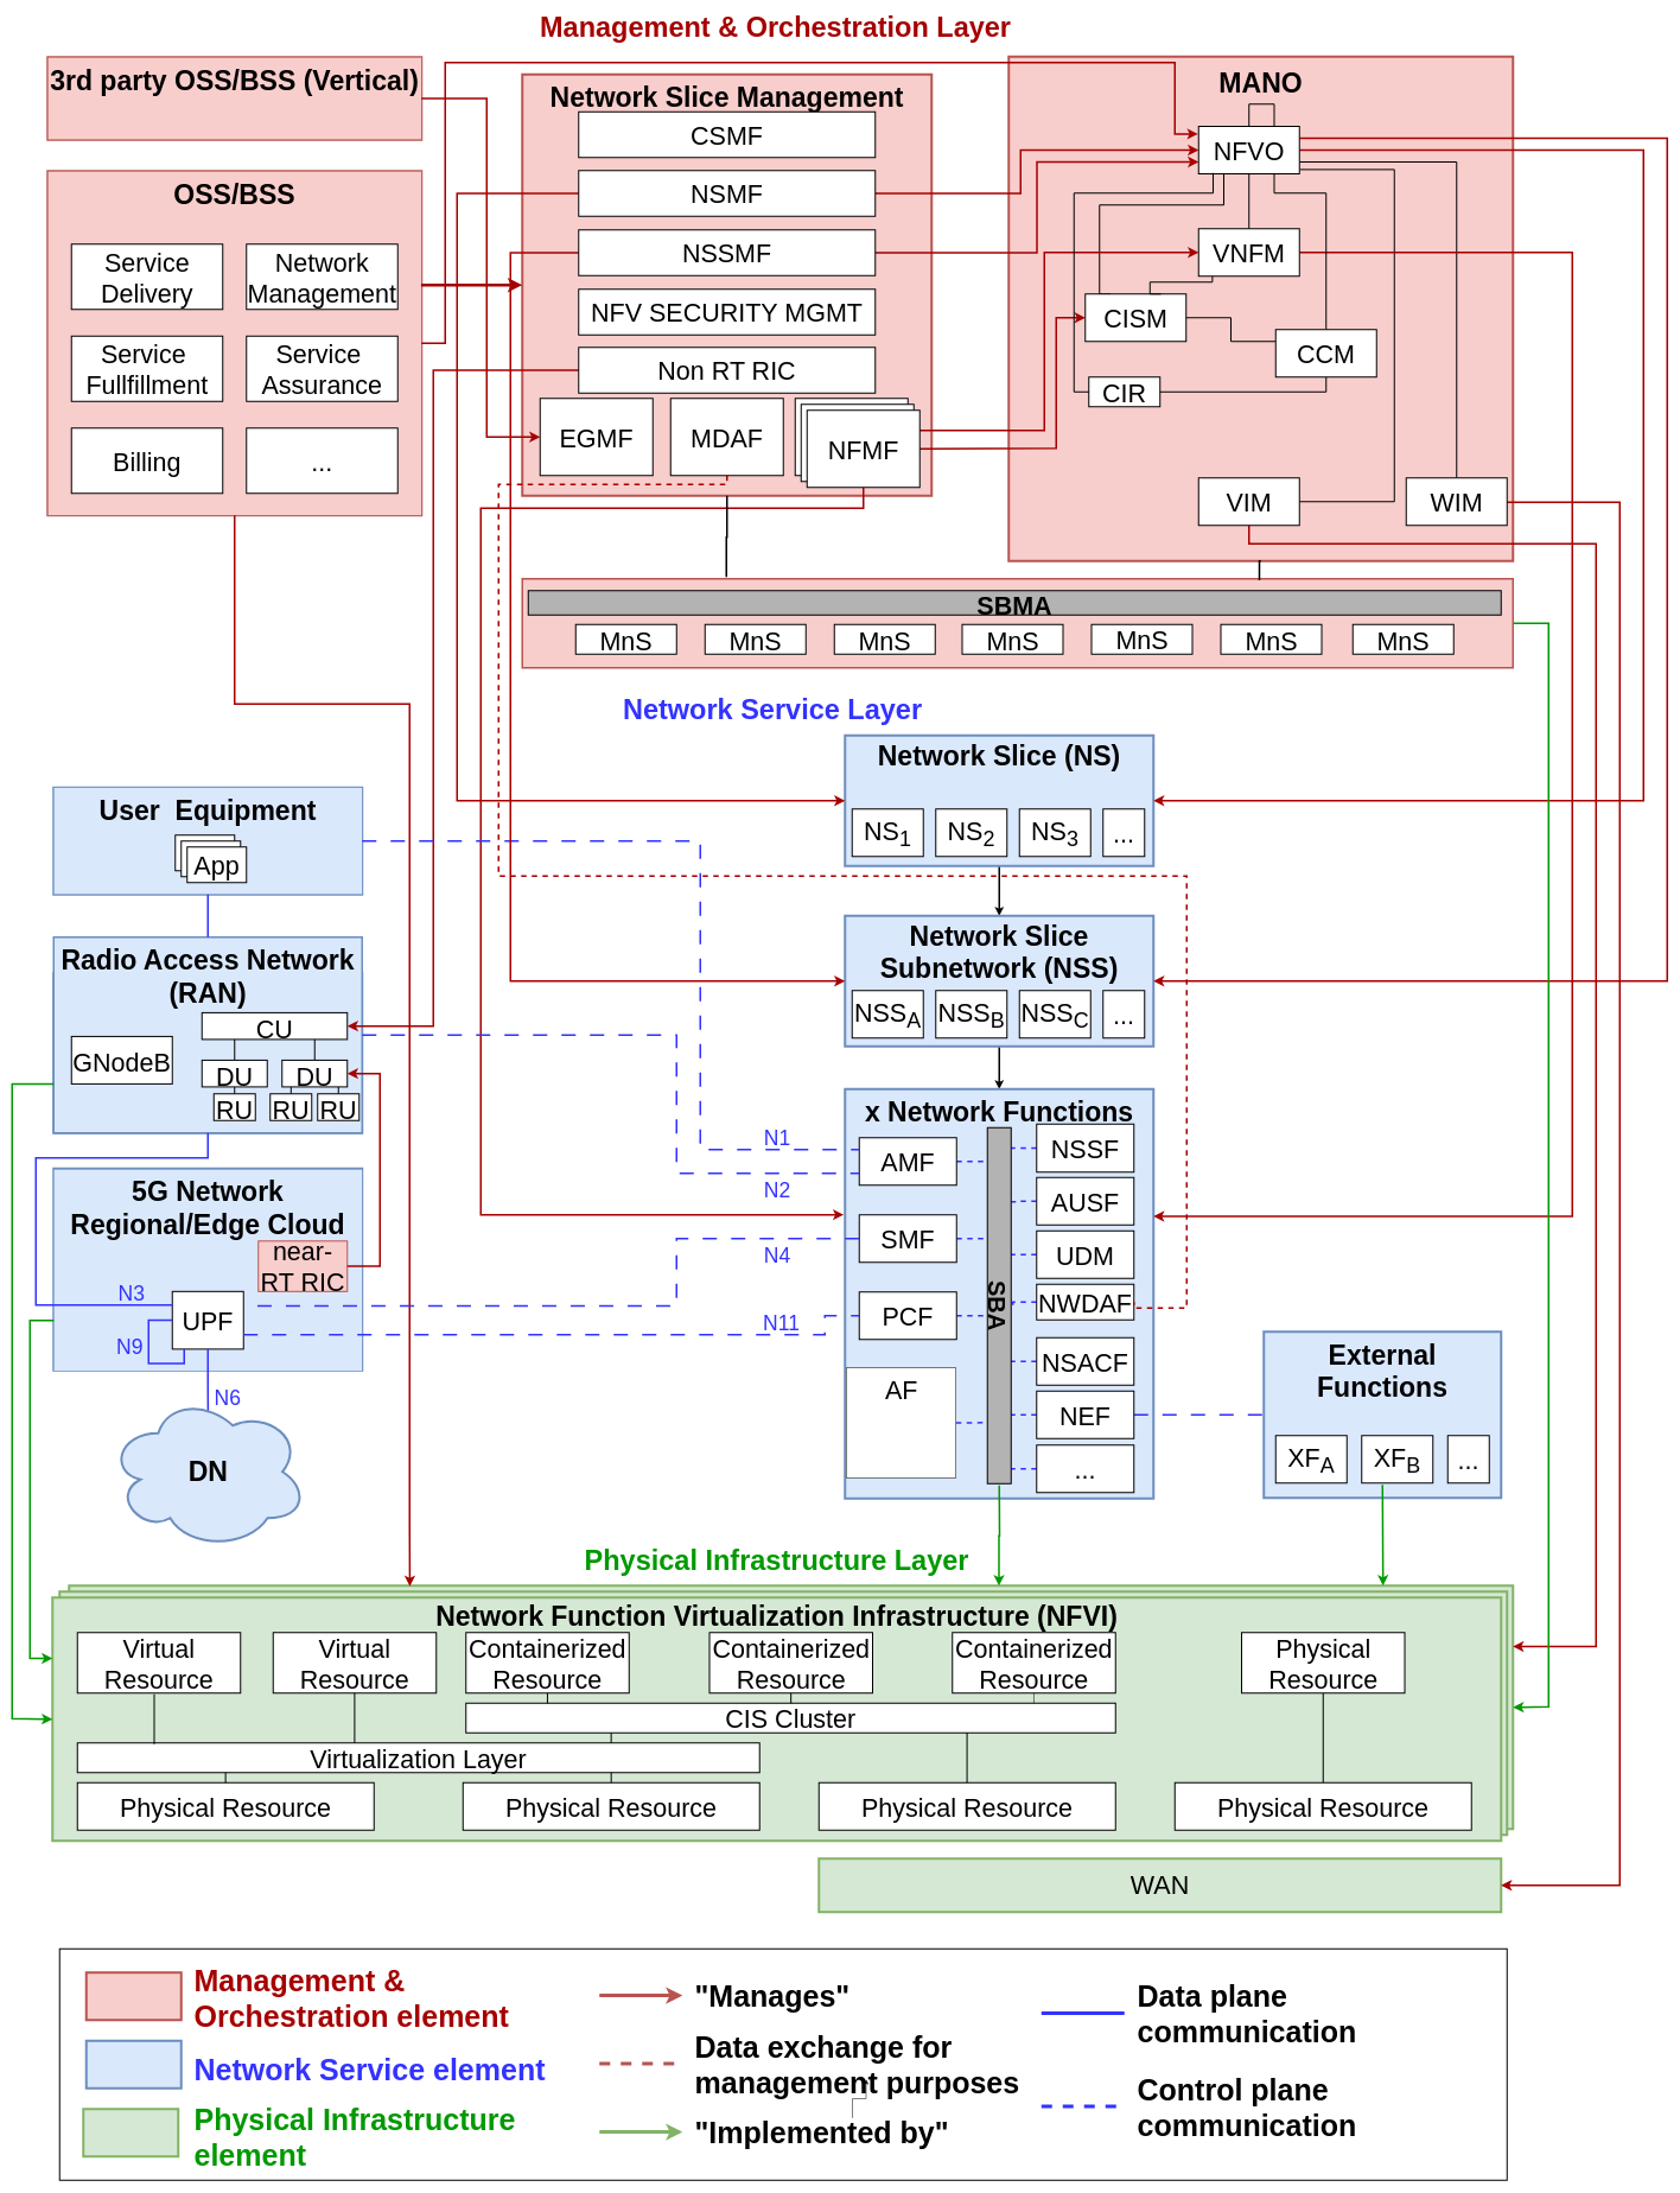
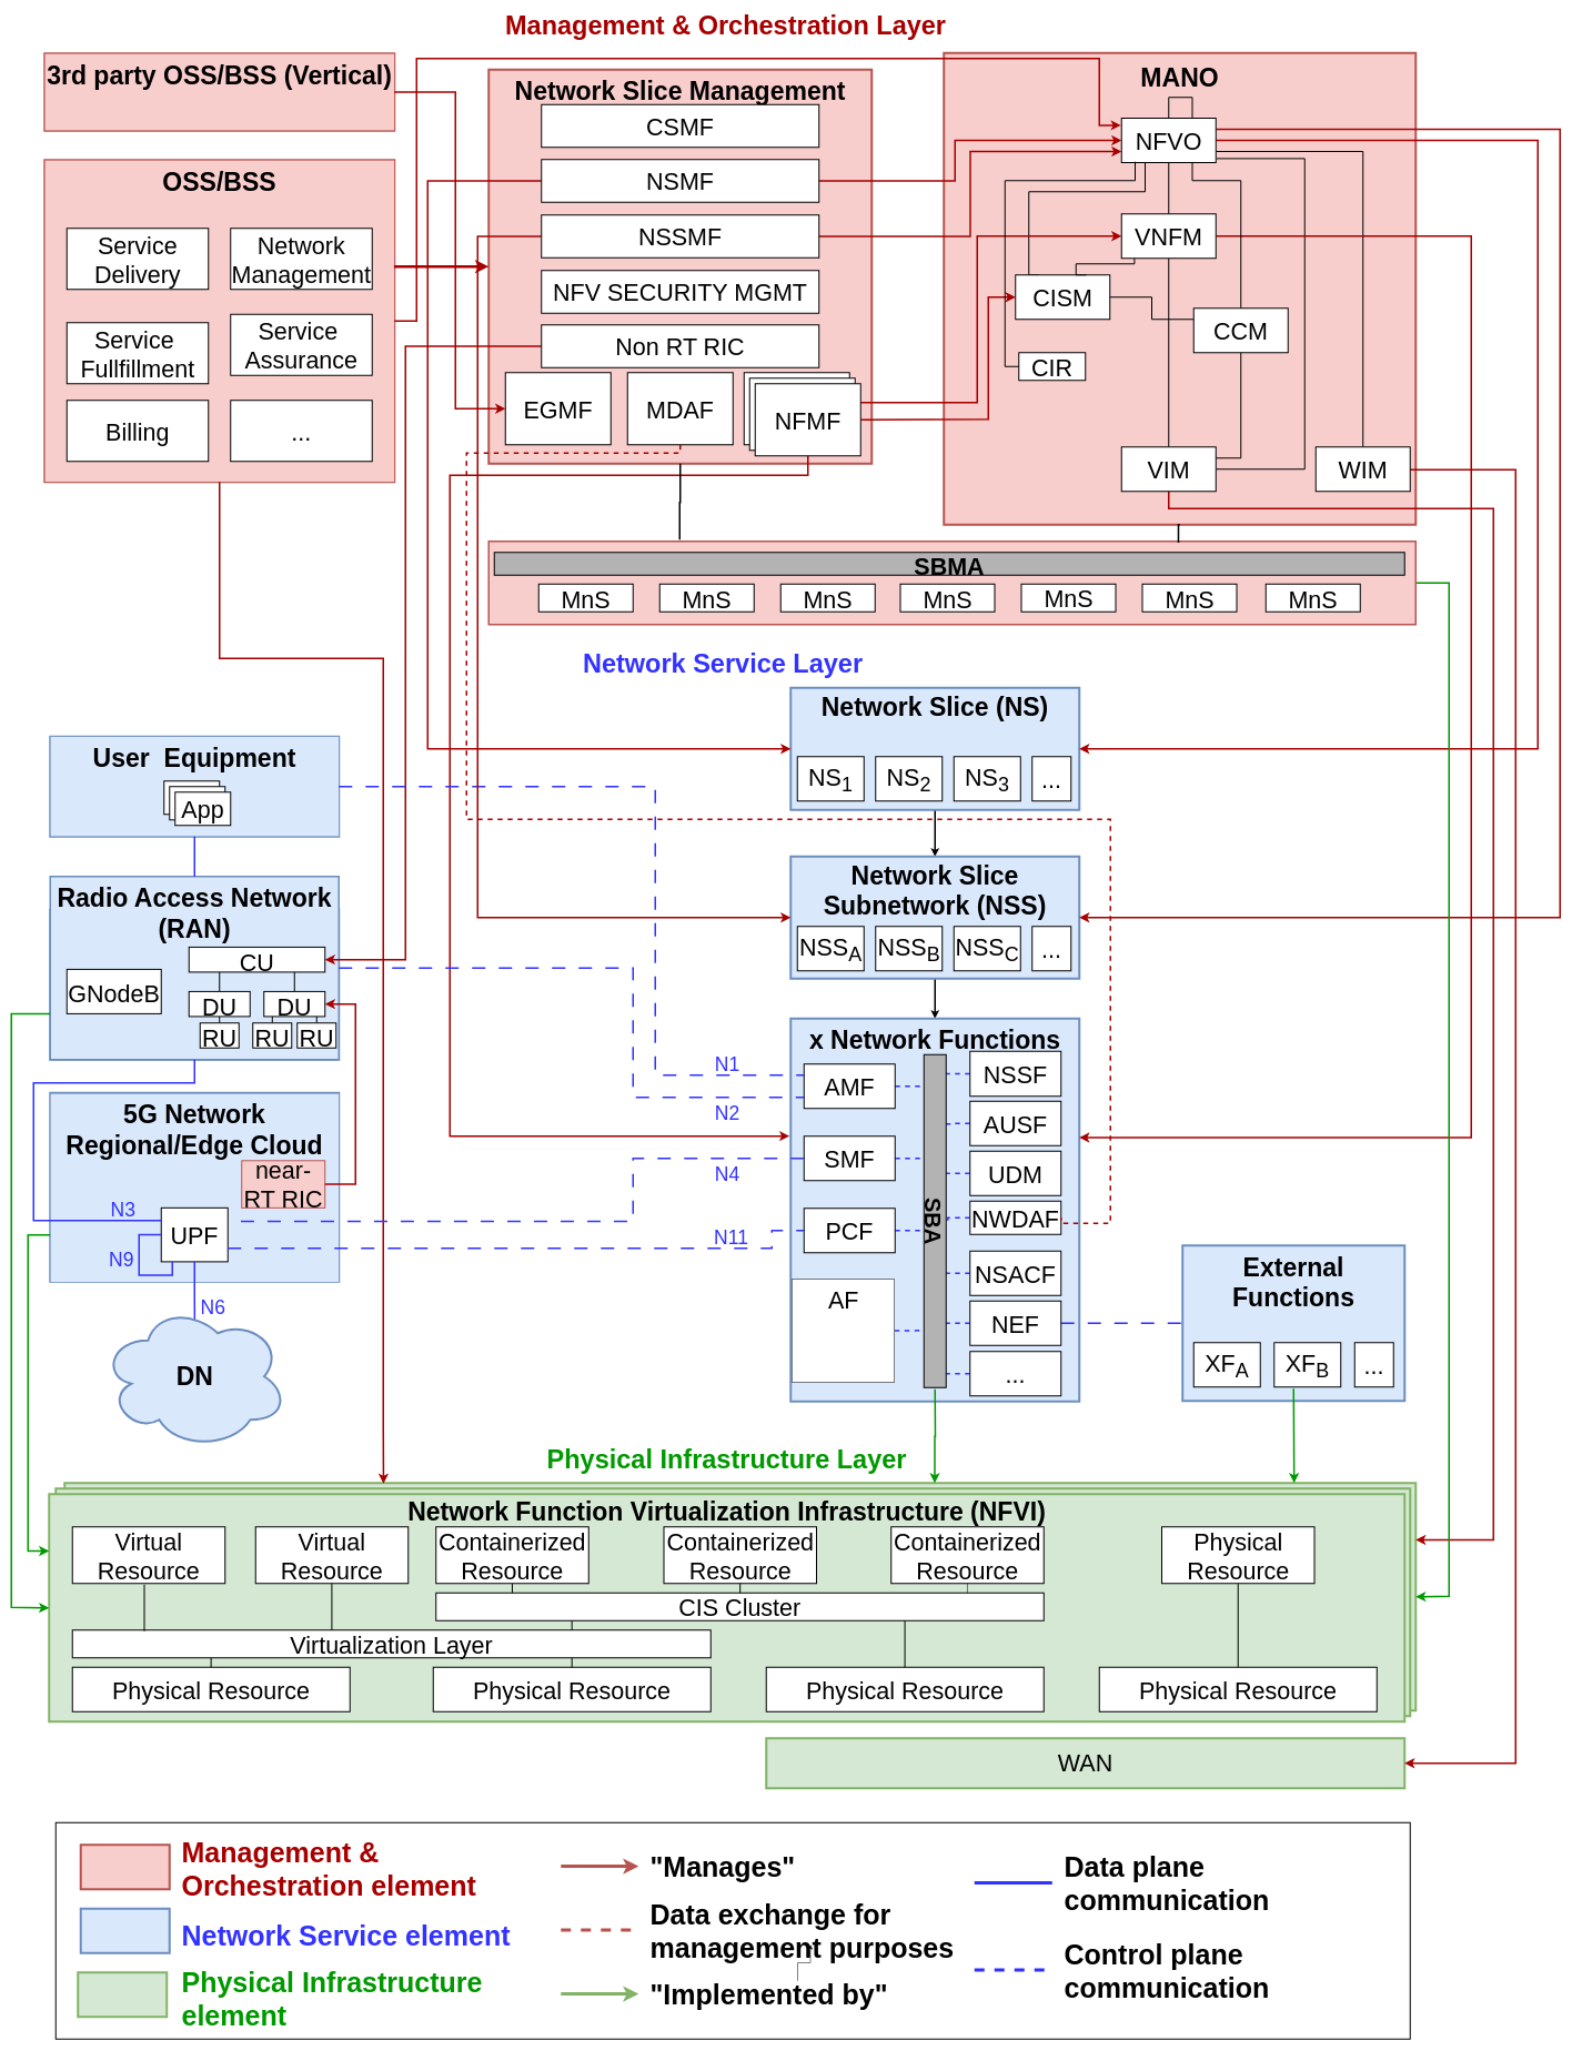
- <mxCell id="66" value="&lt;font style=&quot;font-size: 43px;&quot;&gt;Service&amp;nbsp; Fullfillment&lt;br style=&quot;font-size: 43px;&quot;&gt;&lt;/font&gt;" style="rounded=0;whiteSpace=wrap;html=1;verticalAlign=middle;spacingTop=3;container=0;fontSize=43;strokeWidth=2;" vertex="1" parent="61"><mxGeometry x="40" y="278" width="255" height="110" as="geometry" /></mxCell>
+ <mxCell id="66" value="&lt;font style=&quot;font-size: 43px;&quot;&gt;Service&amp;nbsp; Fullfillment&lt;br style=&quot;font-size: 43px;&quot;&gt;&lt;/font&gt;" style="rounded=0;whiteSpace=wrap;html=1;verticalAlign=middle;spacingTop=3;container=0;fontSize=43;strokeWidth=2;" vertex="1" parent="61"><mxGeometry x="40" y="293" width="255" height="110" as="geometry" /></mxCell>
+ <mxCell id="123" style="edgeStyle=orthogonalEdgeStyle;rounded=0;orthogonalLoop=1;jettySize=auto;html=1;exitX=0.5;exitY=1;exitDx=0;exitDy=0;entryX=0.5;entryY=0;entryDx=0;entryDy=0;endArrow=none;endFill=0;strokeWidth=2;" edge="1" parent="1" source="126" target="128"><mxGeometry relative="1" as="geometry" /></mxCell>
- <mxCell id="133" style="edgeStyle=orthogonalEdgeStyle;rounded=0;orthogonalLoop=1;jettySize=auto;html=1;exitX=0.5;exitY=1;exitDx=0;exitDy=0;endArrow=none;endFill=0;strokeWidth=2;" edge="1" parent="1" source="134" target="137"><mxGeometry relative="1" as="geometry" /></mxCell>
+ <mxCell id="133" style="edgeStyle=orthogonalEdgeStyle;rounded=0;orthogonalLoop=1;jettySize=auto;html=1;exitX=0.5;exitY=1;exitDx=0;exitDy=0;entryX=1;entryY=0.25;entryDx=0;entryDy=0;endArrow=none;endFill=0;strokeWidth=2;" edge="1" parent="1" source="134" target="128"><mxGeometry relative="1" as="geometry" /></mxCell>
